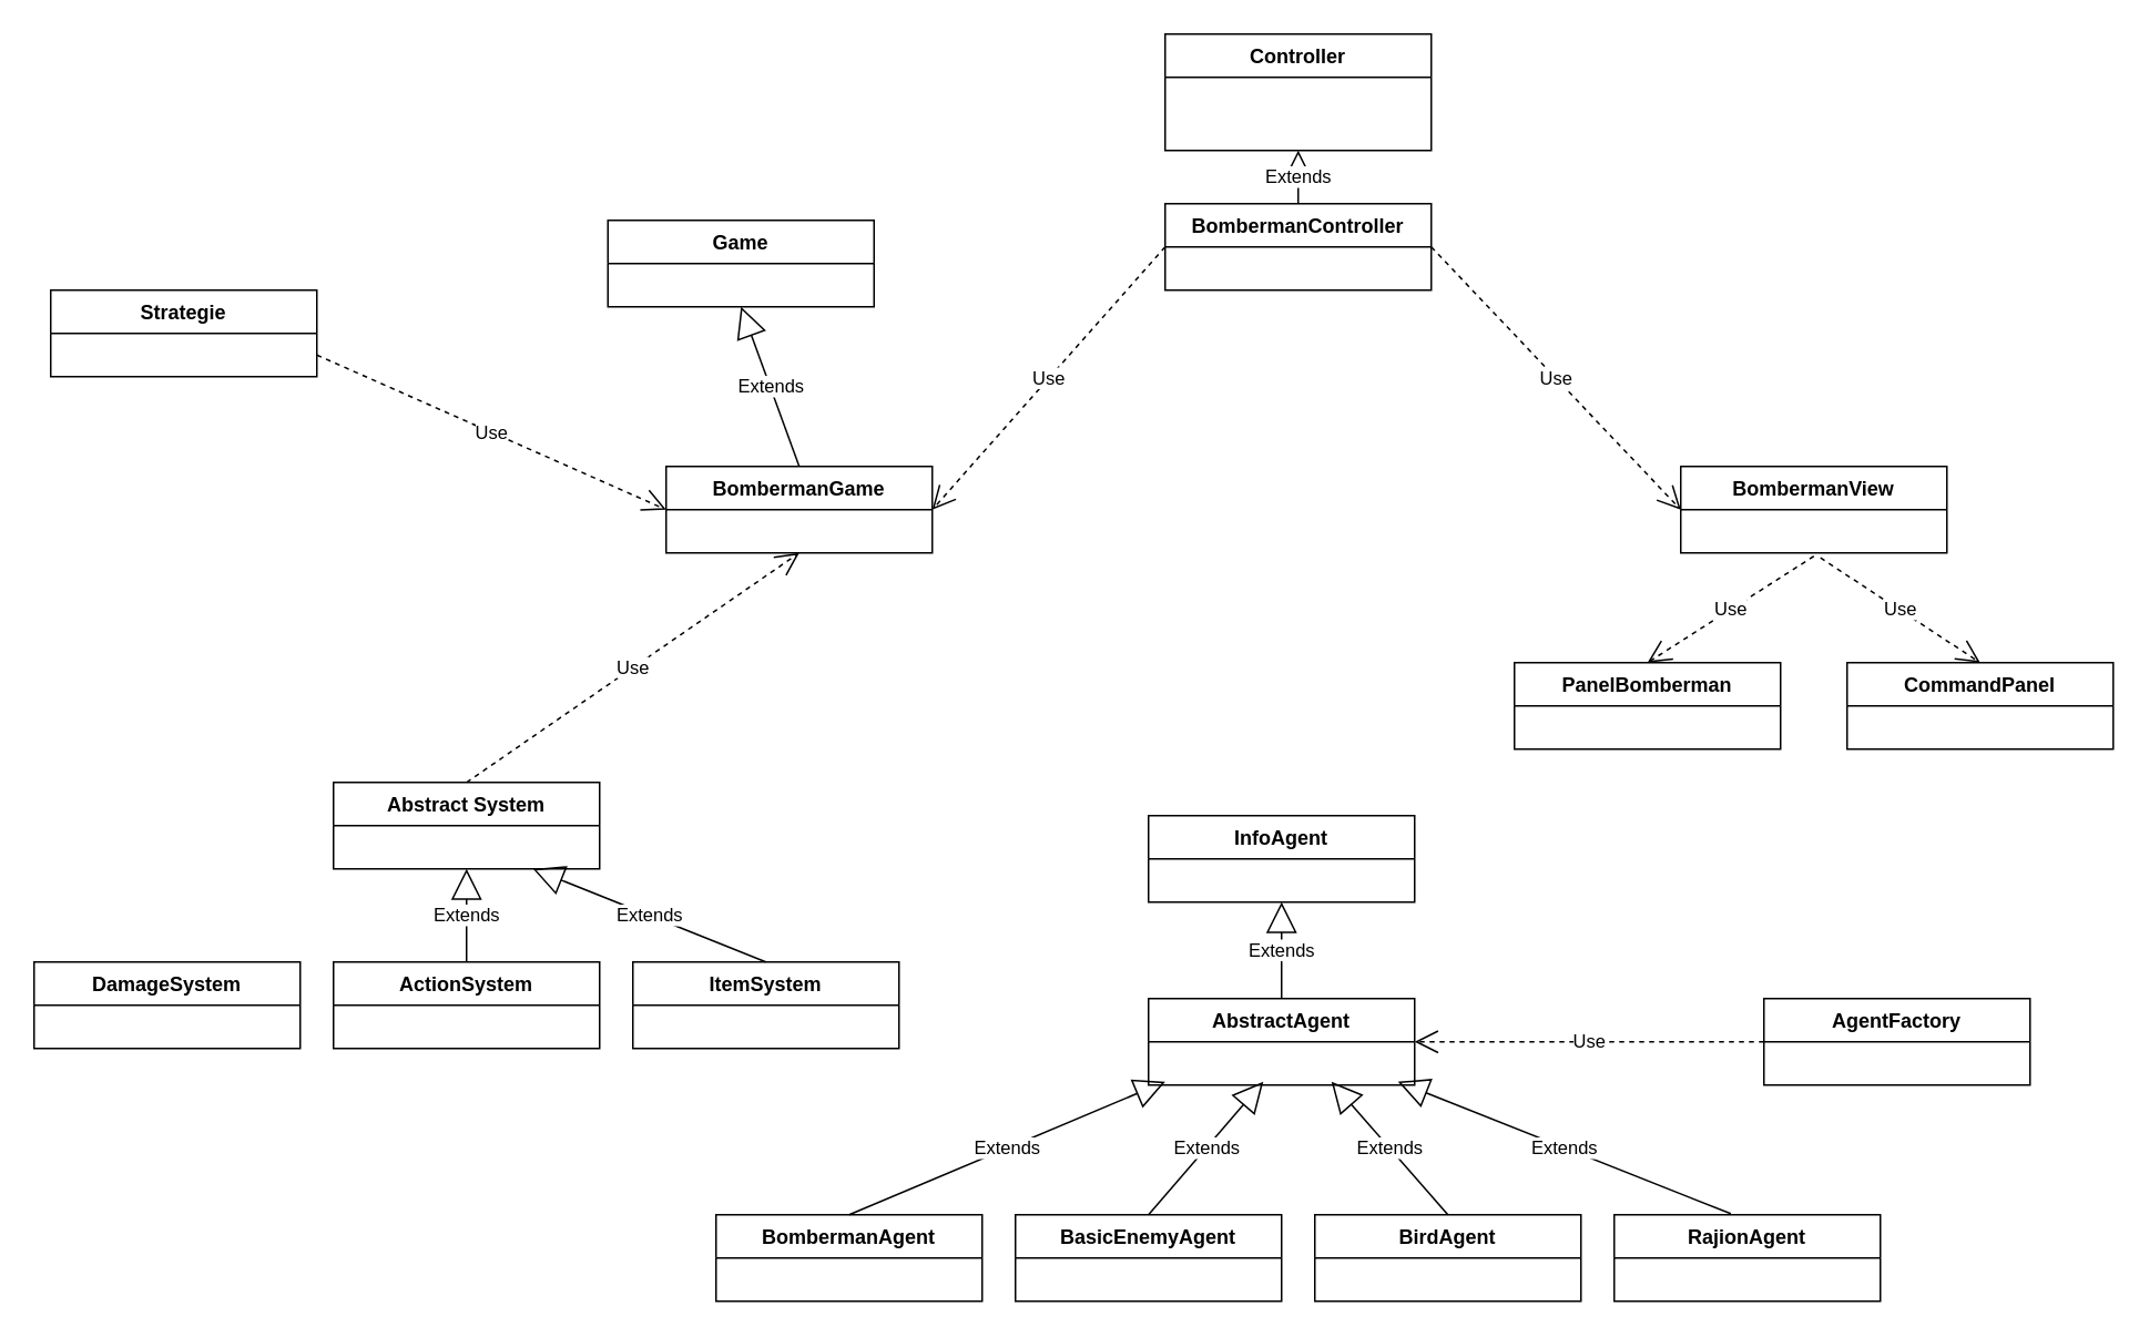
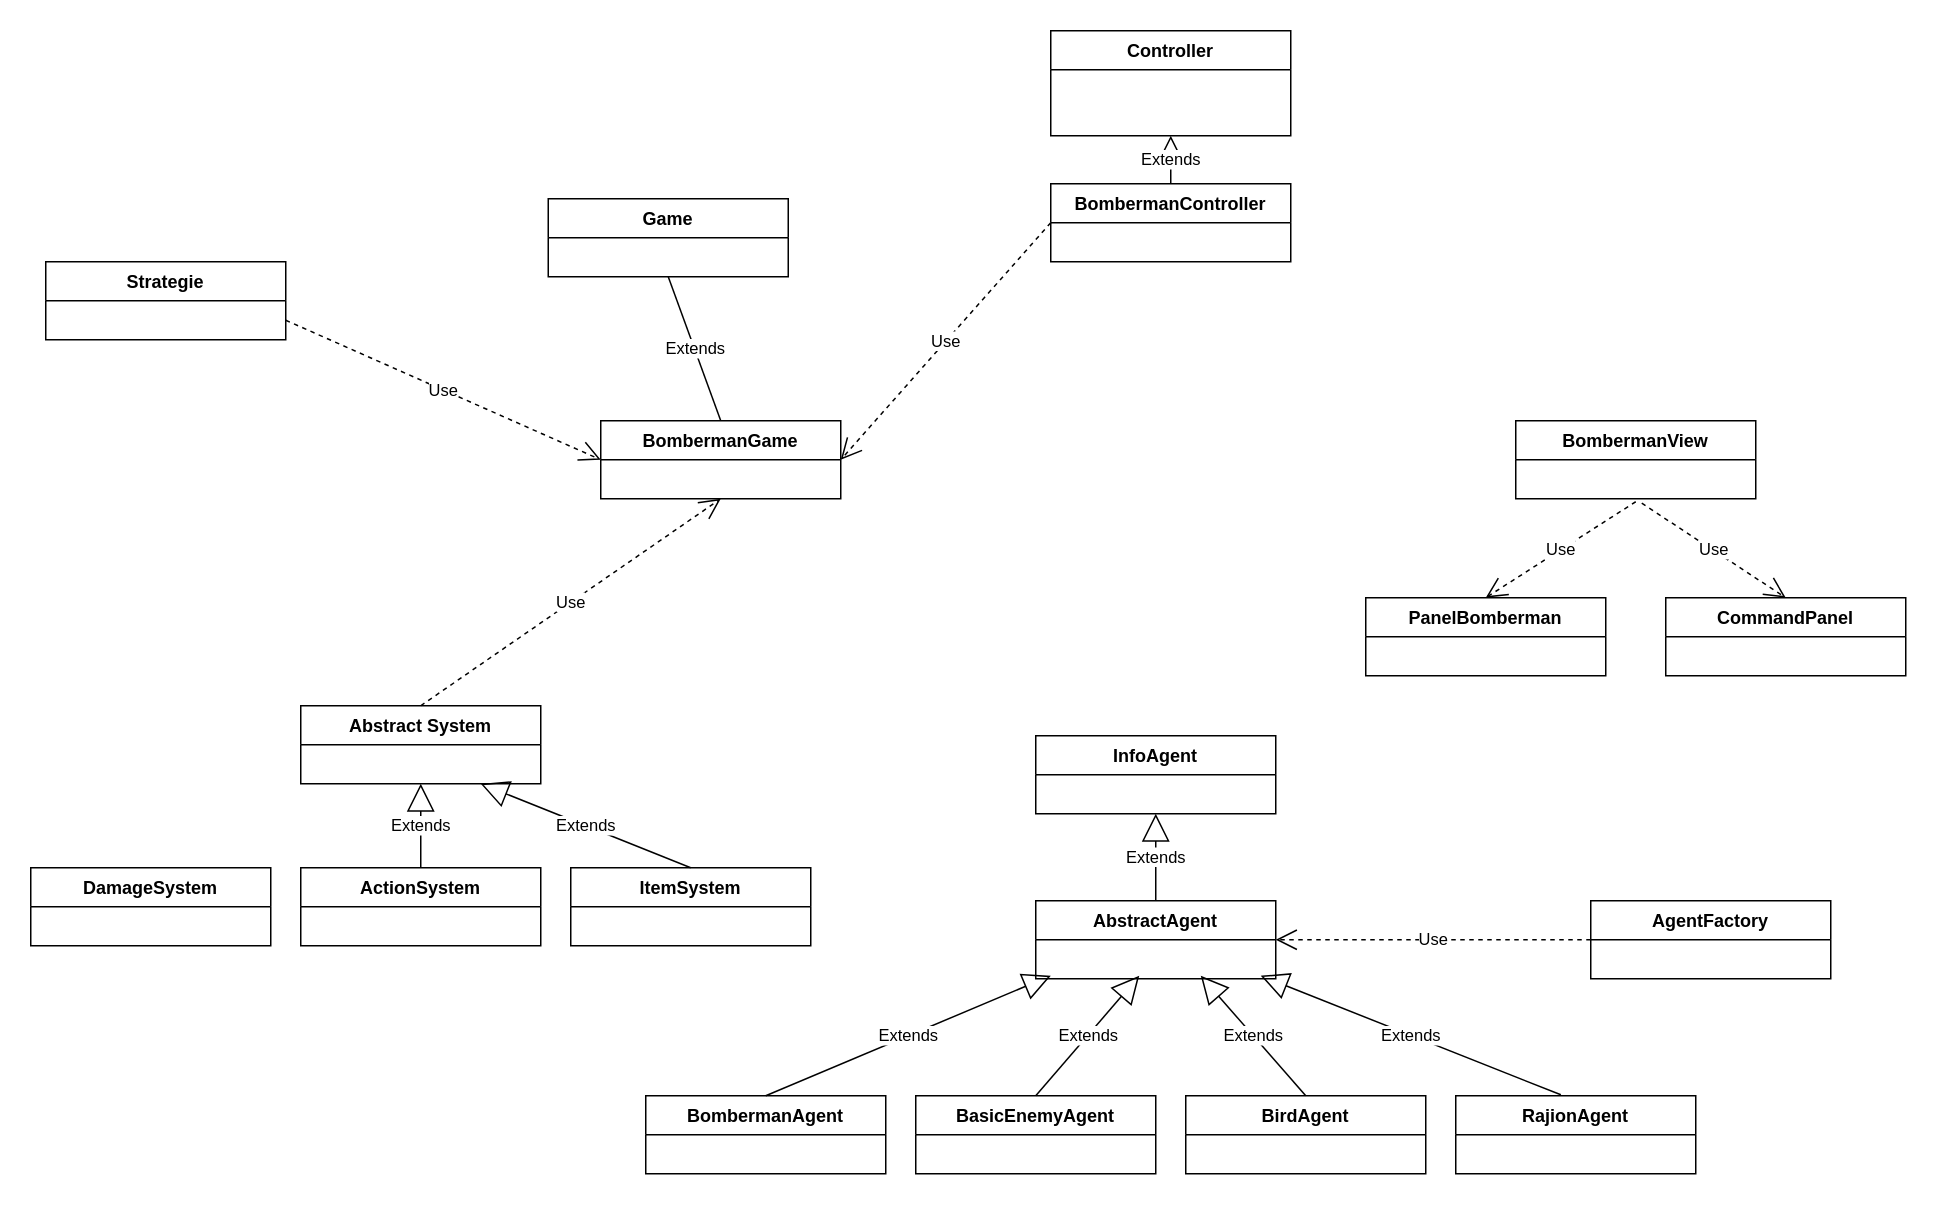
- <mxCell id="5" value="Extends" style="endArrow=block;endSize=16;endFill=0;html=1;exitX=0.5;exitY=0;exitDx=0;exitDy=0;entryX=0.5;entryY=1;entryDx=0;entryDy=0;" parent="1" source="4" edge="1" target="2"><mxGeometry width="160" relative="1" as="geometry"><mxPoint x="430" y="283.5" as="sourcePoint" /><mxPoint x="510" y="246" as="targetPoint" /></mxGeometry></mxCell>
+ <mxCell id="5" value="Extends" style="endArrow=none;endSize=16;endFill=0;html=1;exitX=0.5;exitY=0;exitDx=0;exitDy=0;entryX=0.5;entryY=1;entryDx=0;entryDy=0;" parent="1" source="4" edge="1" target="2"><mxGeometry width="160" relative="1" as="geometry"><mxPoint x="430" y="283.5" as="sourcePoint" /><mxPoint x="510" y="246" as="targetPoint" /></mxGeometry></mxCell>
- <mxCell id="22" value="Use" style="endArrow=open;endSize=12;dashed=1;html=1;exitX=1;exitY=0.5;exitDx=0;exitDy=0;entryX=0;entryY=0.5;entryDx=0;entryDy=0;" parent="1" source="36" edge="1" target="16"><mxGeometry width="160" relative="1" as="geometry"><mxPoint x="863.04" y="285.994" as="sourcePoint" /><mxPoint x="970" y="370" as="targetPoint" /></mxGeometry></mxCell>
